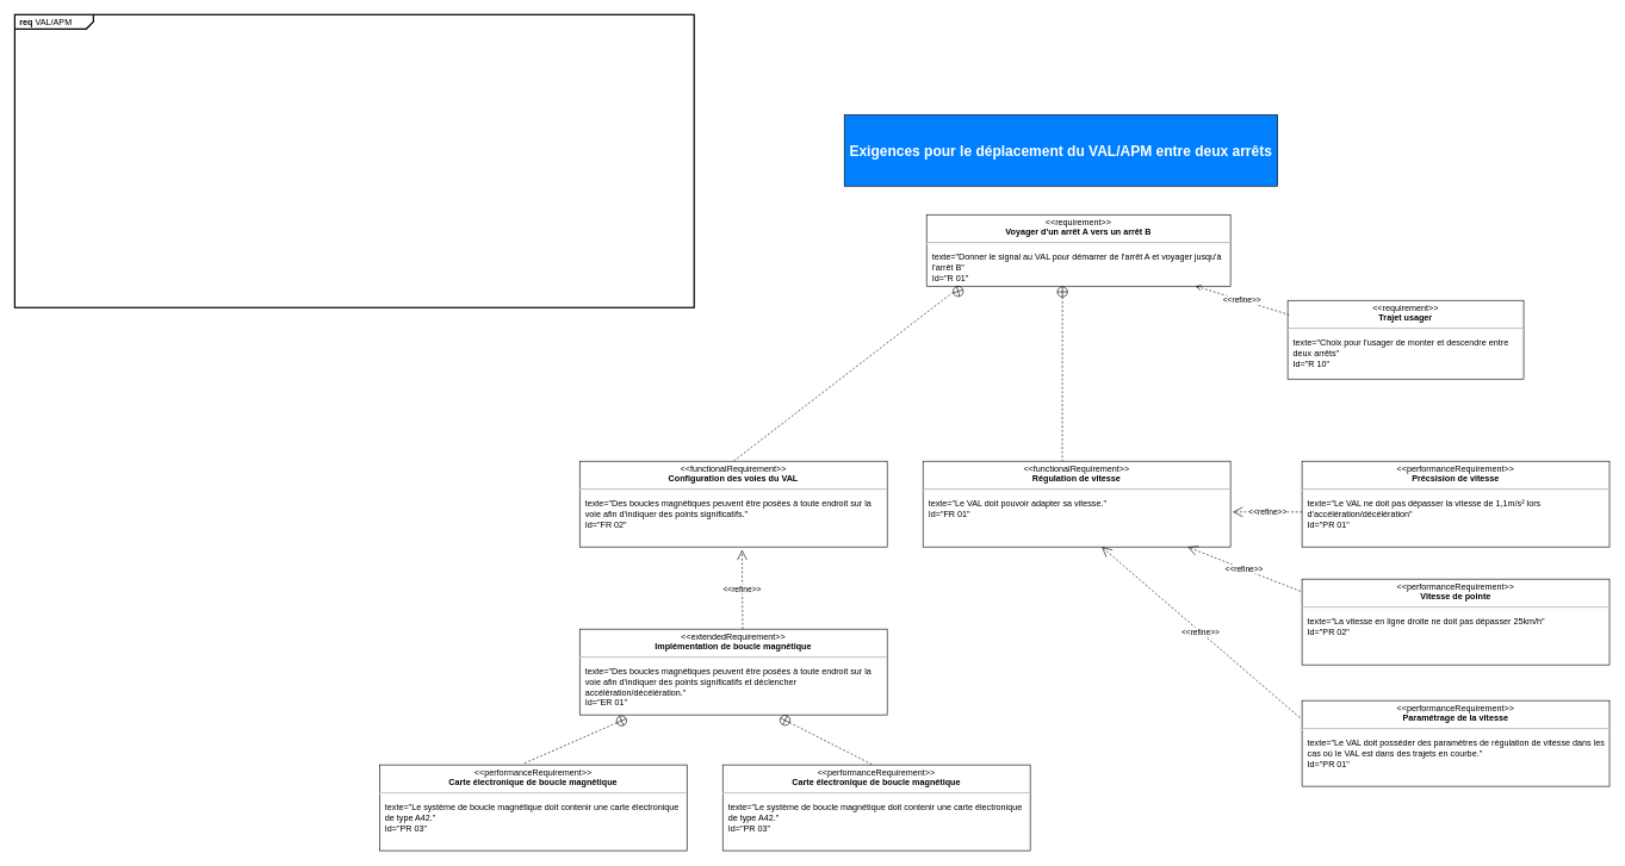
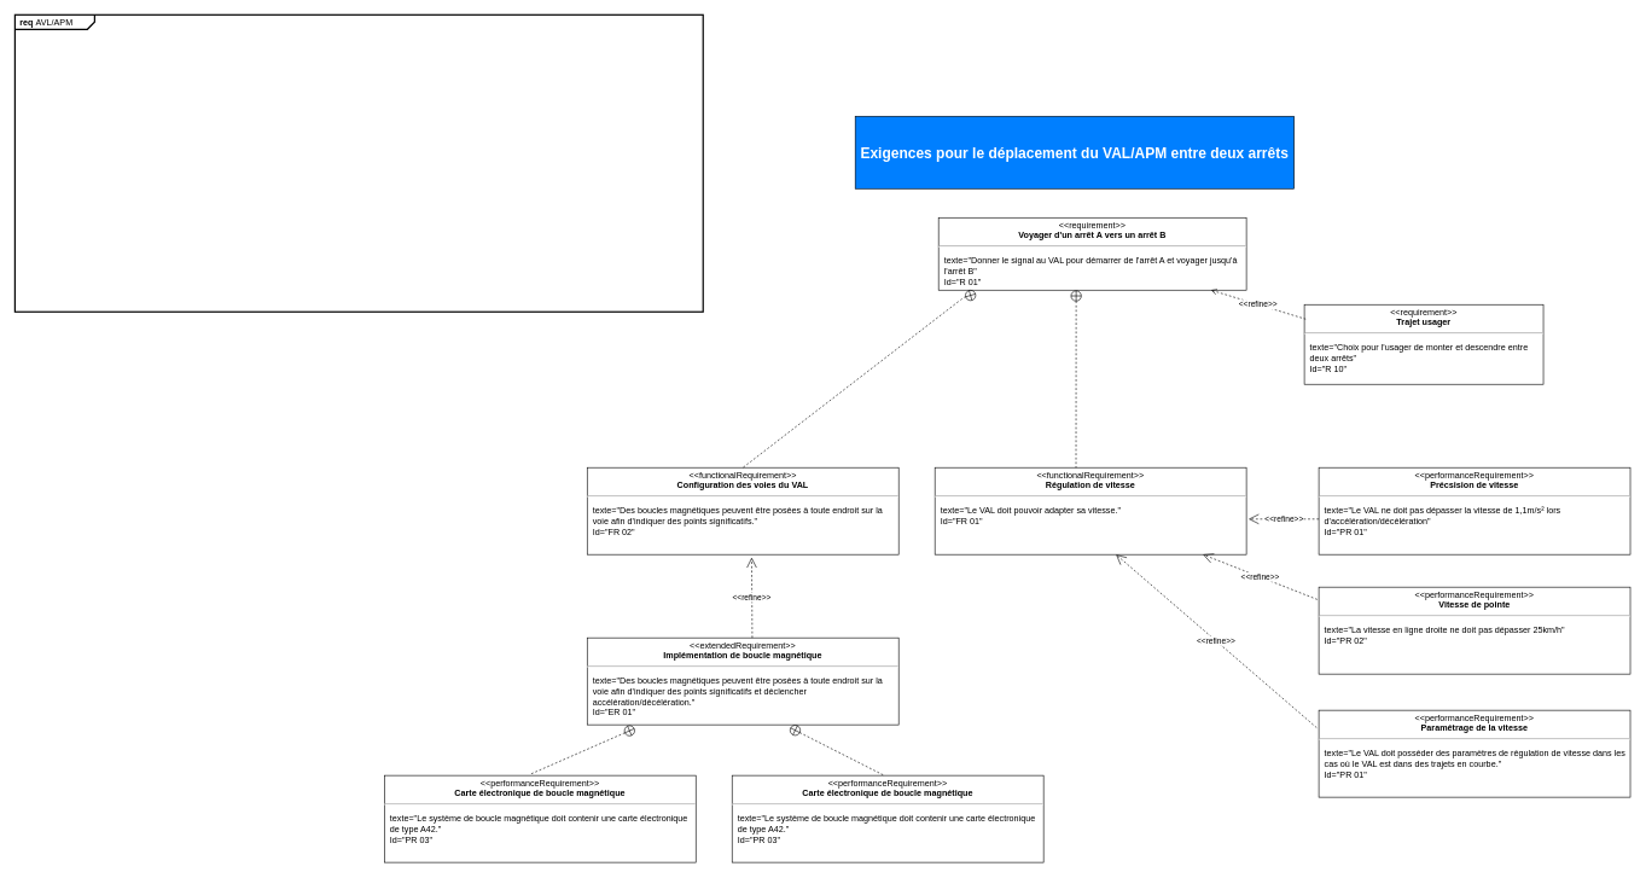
- <mxCell id="2" value="&lt;p style=&quot;margin: 0px ; margin-top: 4px ; margin-left: 7px ; text-align: left&quot;&gt;&lt;b&gt;req&lt;/b&gt;&amp;nbsp;VAL/APM&lt;/p&gt;" style="html=1;shape=mxgraph.sysml.package;overflow=fill;labelX=110;strokeWidth=2;align=center;" vertex="1" parent="1"><mxGeometry x="20" y="20" width="950" height="410" as="geometry" /></mxCell>
+ <mxCell id="2" value="&lt;p style=&quot;margin: 0px ; margin-top: 4px ; margin-left: 7px ; text-align: left&quot;&gt;&lt;b&gt;req&lt;/b&gt;&amp;nbsp;AVL/APM&lt;/p&gt;" style="html=1;shape=mxgraph.sysml.package;overflow=fill;labelX=110;strokeWidth=2;align=center;" vertex="1" parent="1"><mxGeometry x="20" y="20" width="950" height="410" as="geometry" /></mxCell>
